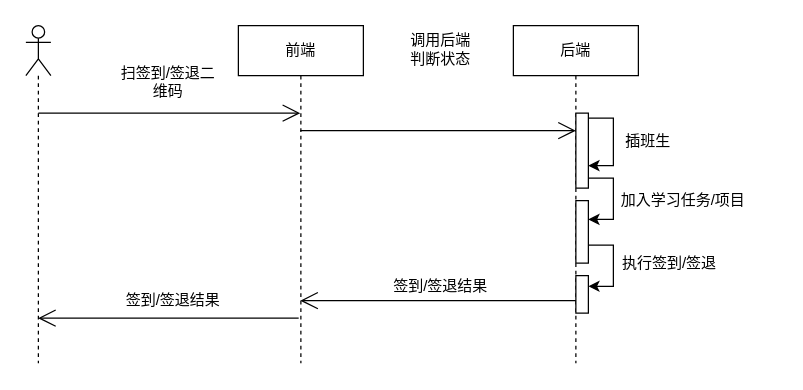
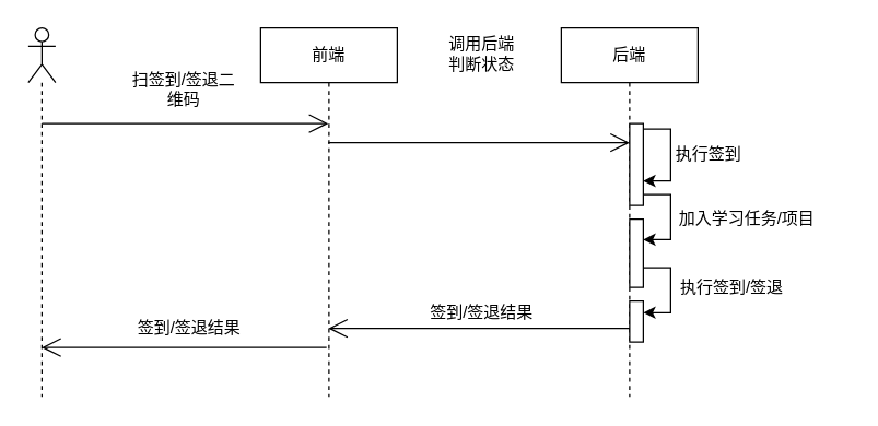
- <mxCell id="11" value="插班生" style="text;html=1;strokeColor=none;fillColor=none;align=center;verticalAlign=middle;whiteSpace=wrap;rounded=0;" vertex="1" parent="1"><mxGeometry x="478" y="103" width="80" height="20" as="geometry" /></mxCell>
+ <mxCell id="11" value="执行签到" style="text;html=1;strokeColor=none;fillColor=none;align=center;verticalAlign=middle;whiteSpace=wrap;rounded=0;" vertex="1" parent="1"><mxGeometry x="478" y="103" width="80" height="20" as="geometry" /></mxCell>
